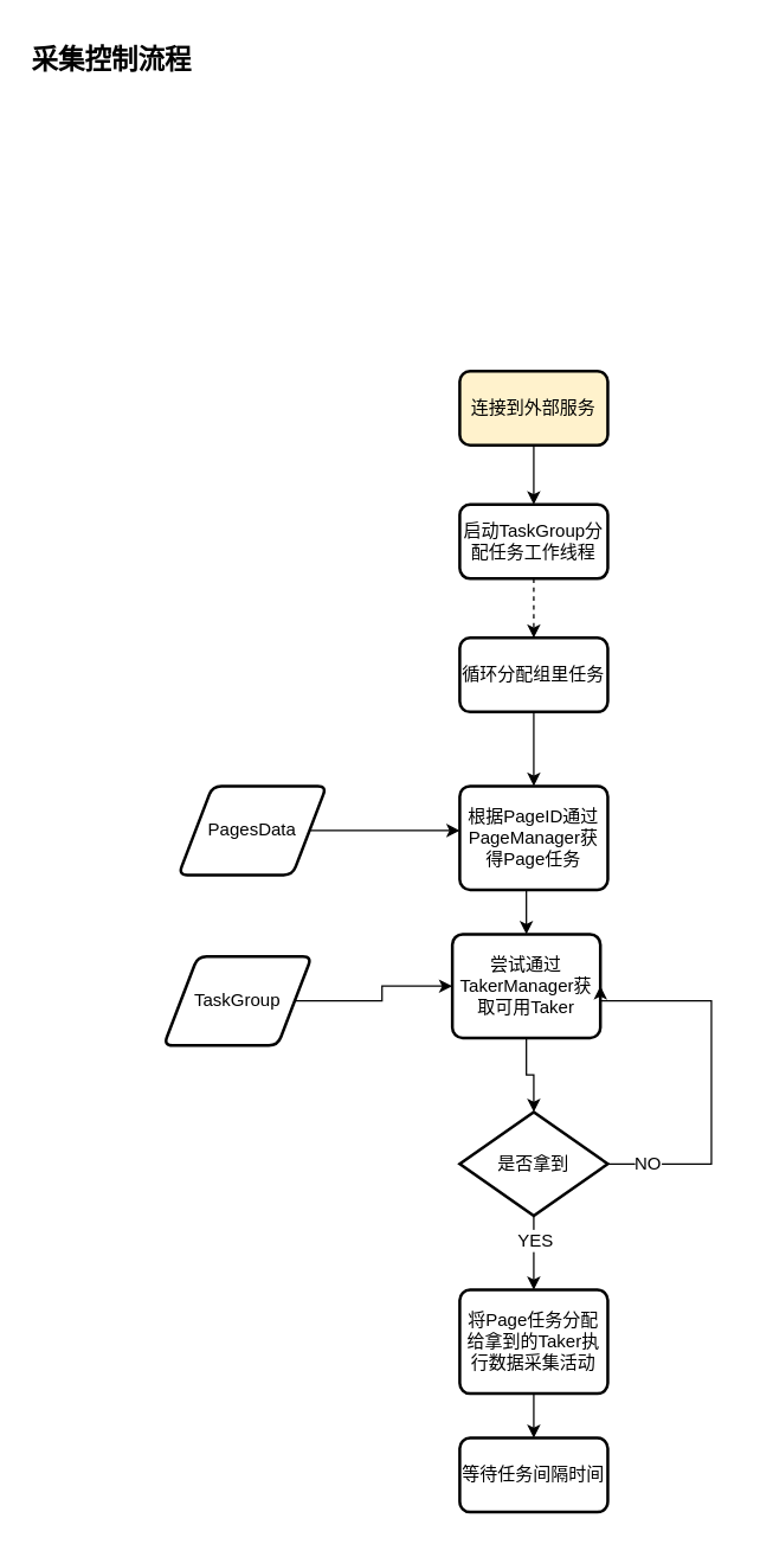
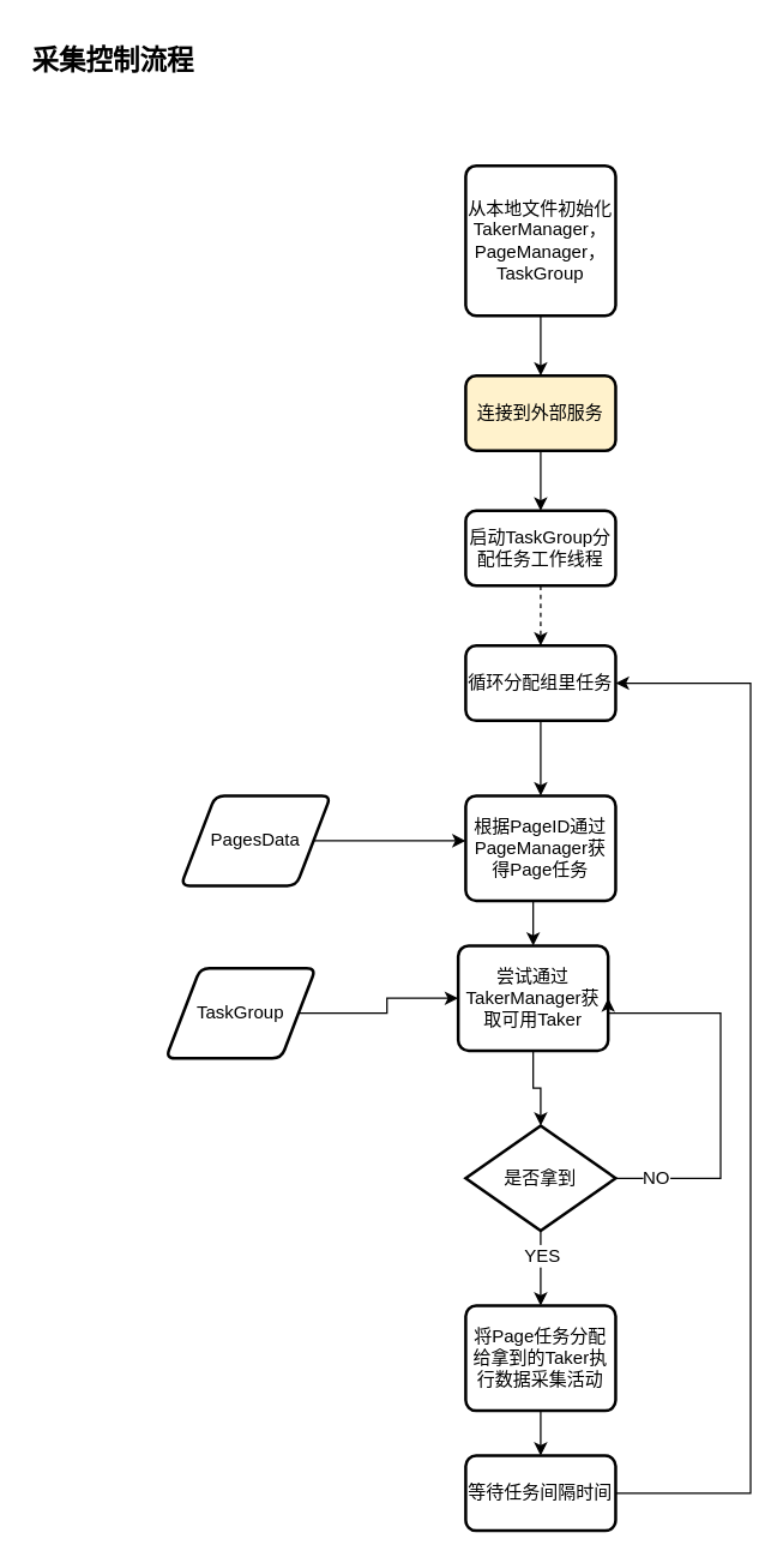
+ <mxCell id="3" value="从本地文件初始化TakerManager，PageManager，TaskGroup" style="rounded=1;whiteSpace=wrap;html=1;absoluteArcSize=1;arcSize=14;strokeWidth=2;" parent="1" vertex="1"><mxGeometry x="310" y="110" width="100" height="100" as="geometry" /></mxCell>
+ <mxCell id="2" style="edgeStyle=orthogonalEdgeStyle;rounded=0;orthogonalLoop=1;jettySize=auto;html=1;exitX=0.5;exitY=1;exitDx=0;exitDy=0;entryX=0.5;entryY=0;entryDx=0;entryDy=0;" parent="1" source="3" target="5" edge="1"><mxGeometry relative="1" as="geometry" /></mxCell>
+ <mxCell id="23" style="edgeStyle=orthogonalEdgeStyle;rounded=0;orthogonalLoop=1;jettySize=auto;html=1;exitX=1;exitY=0.5;exitDx=0;exitDy=0;entryX=1;entryY=0.5;entryDx=0;entryDy=0;" parent="1" source="24" target="26" edge="1"><mxGeometry relative="1" as="geometry"><Array as="points"><mxPoint x="500" y="995" /><mxPoint x="500" y="455" /></Array></mxGeometry></mxCell>
